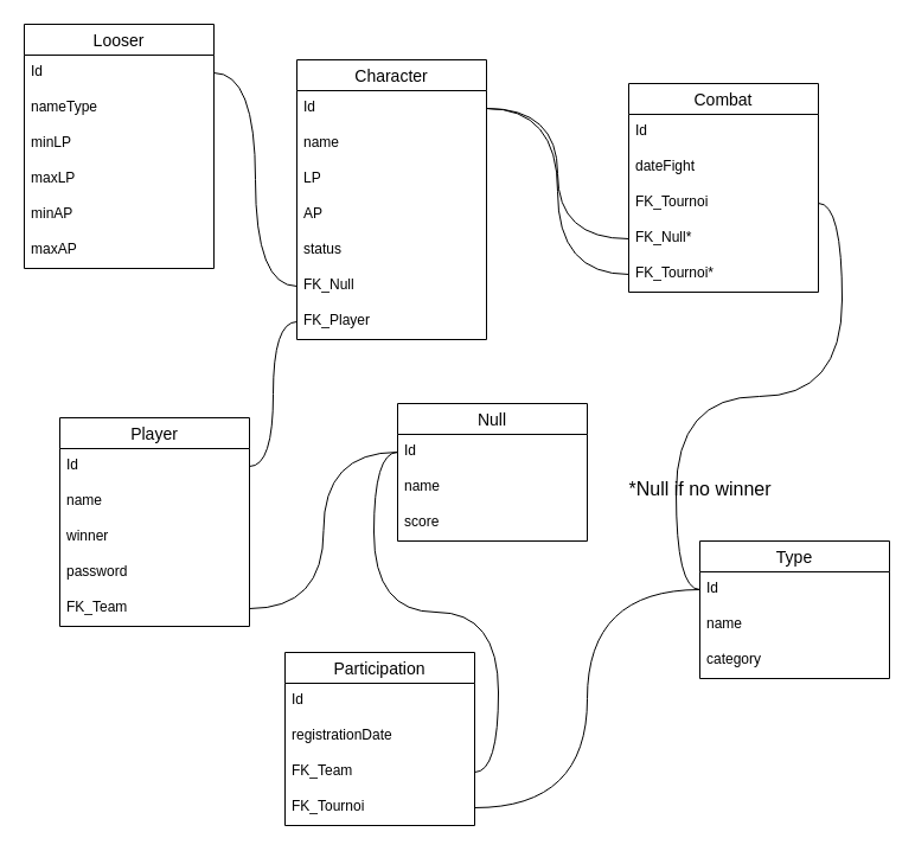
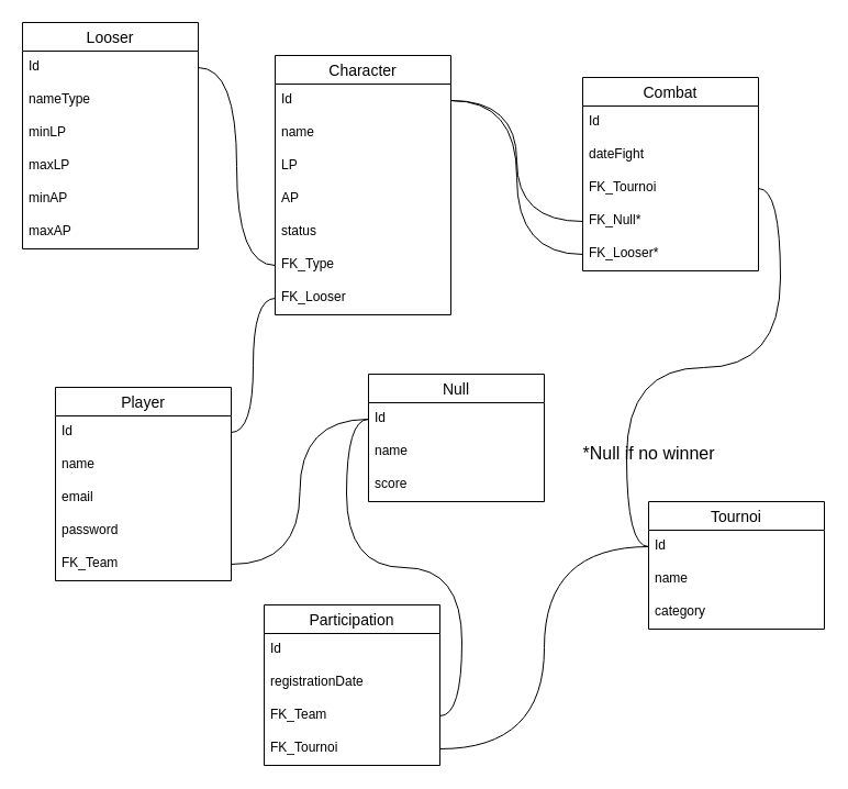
- <mxCell id="22" value="FK_Tournoi*" style="text;strokeColor=none;fillColor=none;spacingLeft=4;spacingRight=4;overflow=hidden;rotatable=0;points=[[0,0.5],[1,0.5]];portConstraint=eastwest;fontSize=12;" vertex="1" parent="17"><mxGeometry y="146" width="160" height="30" as="geometry" /></mxCell>
+ <mxCell id="22" value="FK_Looser*" style="text;strokeColor=none;fillColor=none;spacingLeft=4;spacingRight=4;overflow=hidden;rotatable=0;points=[[0,0.5],[1,0.5]];portConstraint=eastwest;fontSize=12;" vertex="1" parent="17"><mxGeometry y="146" width="160" height="30" as="geometry" /></mxCell>
- <mxCell id="15" value="FK_Null" style="text;strokeColor=none;fillColor=none;spacingLeft=4;spacingRight=4;overflow=hidden;rotatable=0;points=[[0,0.5],[1,0.5]];portConstraint=eastwest;fontSize=12;" vertex="1" parent="9"><mxGeometry y="176" width="160" height="30" as="geometry" /></mxCell>
+ <mxCell id="15" value="FK_Type" style="text;strokeColor=none;fillColor=none;spacingLeft=4;spacingRight=4;overflow=hidden;rotatable=0;points=[[0,0.5],[1,0.5]];portConstraint=eastwest;fontSize=12;" vertex="1" parent="9"><mxGeometry y="176" width="160" height="30" as="geometry" /></mxCell>
- <mxCell id="16" value="FK_Player" style="text;strokeColor=none;fillColor=none;spacingLeft=4;spacingRight=4;overflow=hidden;rotatable=0;points=[[0,0.5],[1,0.5]];portConstraint=eastwest;fontSize=12;" vertex="1" parent="9"><mxGeometry y="206" width="160" height="30" as="geometry" /></mxCell>
+ <mxCell id="16" value="FK_Looser" style="text;strokeColor=none;fillColor=none;spacingLeft=4;spacingRight=4;overflow=hidden;rotatable=0;points=[[0,0.5],[1,0.5]];portConstraint=eastwest;fontSize=12;" vertex="1" parent="9"><mxGeometry y="206" width="160" height="30" as="geometry" /></mxCell>
- <mxCell id="30" value="winner" style="text;strokeColor=none;fillColor=none;spacingLeft=4;spacingRight=4;overflow=hidden;rotatable=0;points=[[0,0.5],[1,0.5]];portConstraint=eastwest;fontSize=12;" vertex="1" parent="27"><mxGeometry y="86" width="160" height="30" as="geometry" /></mxCell>
+ <mxCell id="30" value="email" style="text;strokeColor=none;fillColor=none;spacingLeft=4;spacingRight=4;overflow=hidden;rotatable=0;points=[[0,0.5],[1,0.5]];portConstraint=eastwest;fontSize=12;" vertex="1" parent="27"><mxGeometry y="86" width="160" height="30" as="geometry" /></mxCell>
- <mxCell id="23" value="Type" style="swimlane;fontStyle=0;childLayout=stackLayout;horizontal=1;startSize=26;horizontalStack=0;resizeParent=1;resizeParentMax=0;resizeLast=0;collapsible=1;marginBottom=0;align=center;fontSize=14;" vertex="1" parent="1"><mxGeometry x="590" y="456" width="160" height="116" as="geometry" /></mxCell>
+ <mxCell id="23" value="Tournoi" style="swimlane;fontStyle=0;childLayout=stackLayout;horizontal=1;startSize=26;horizontalStack=0;resizeParent=1;resizeParentMax=0;resizeLast=0;collapsible=1;marginBottom=0;align=center;fontSize=14;" vertex="1" parent="1"><mxGeometry x="590" y="456" width="160" height="116" as="geometry" /></mxCell>
